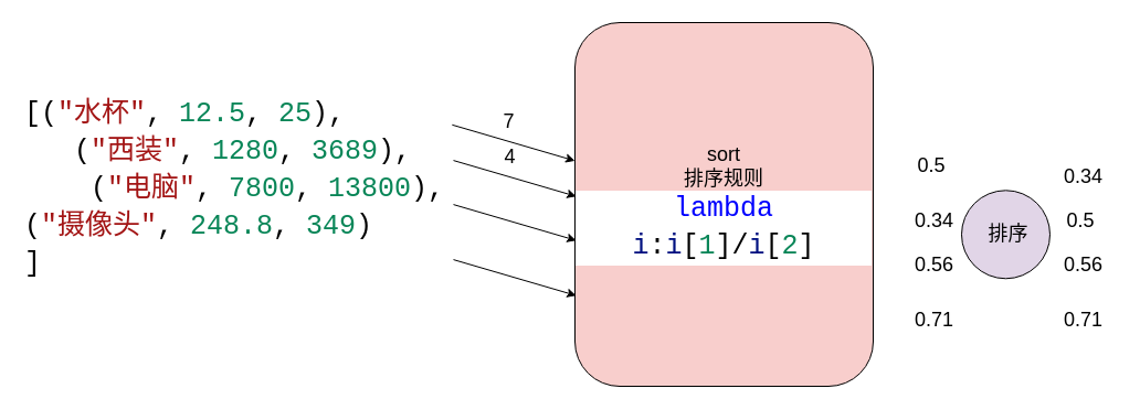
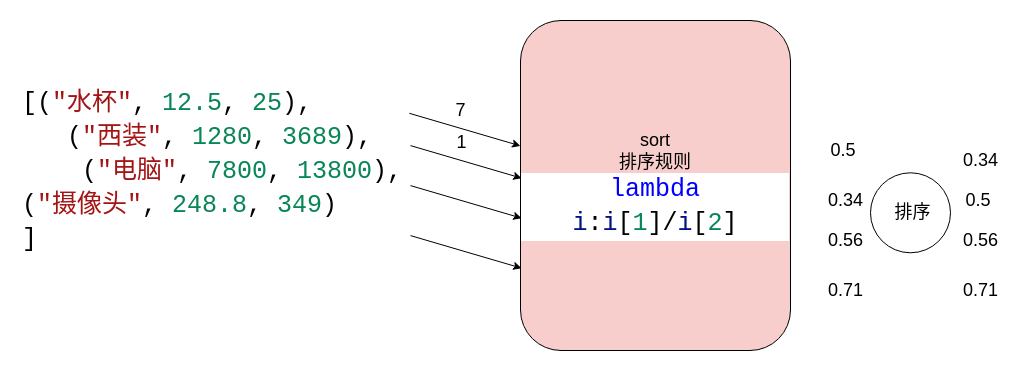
- <mxCell id="8" value="4" style="text;html=1;align=center;verticalAlign=middle;resizable=0;points=[];autosize=1;strokeColor=none;fillColor=none;fontSize=18;" vertex="1" parent="1"><mxGeometry x="446.17" y="122.29" width="30" height="40" as="geometry" /></mxCell>
+ <mxCell id="8" value="1" style="text;html=1;align=center;verticalAlign=middle;resizable=0;points=[];autosize=1;strokeColor=none;fillColor=none;fontSize=18;" vertex="1" parent="1"><mxGeometry x="446.17" y="122.29" width="30" height="40" as="geometry" /></mxCell>
- <mxCell id="18" value="&amp;nbsp;排序" style="ellipse;whiteSpace=wrap;html=1;fontSize=18;fillColor=#e1d5e7;" vertex="1" parent="1"><mxGeometry x="870" y="172.29" width="80" height="80" as="geometry" /></mxCell>
+ <mxCell id="18" value="&amp;nbsp;排序" style="ellipse;whiteSpace=wrap;html=1;fontSize=18;" vertex="1" parent="1"><mxGeometry x="870" y="172.29" width="80" height="80" as="geometry" /></mxCell>
